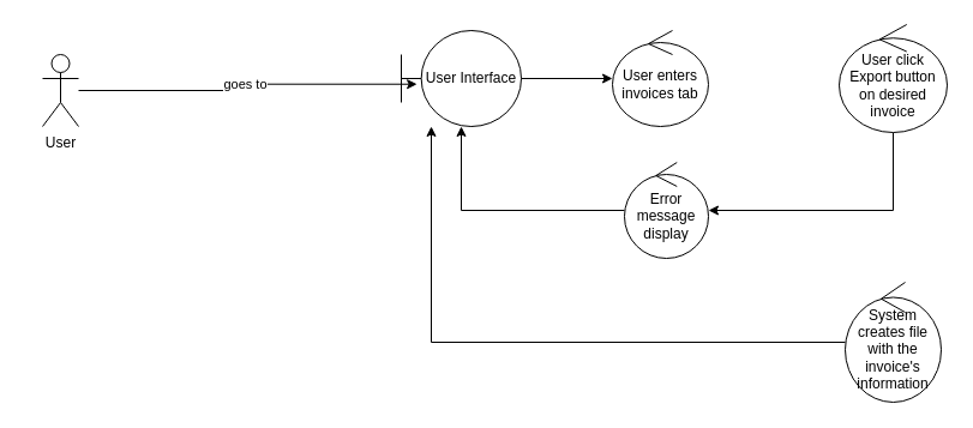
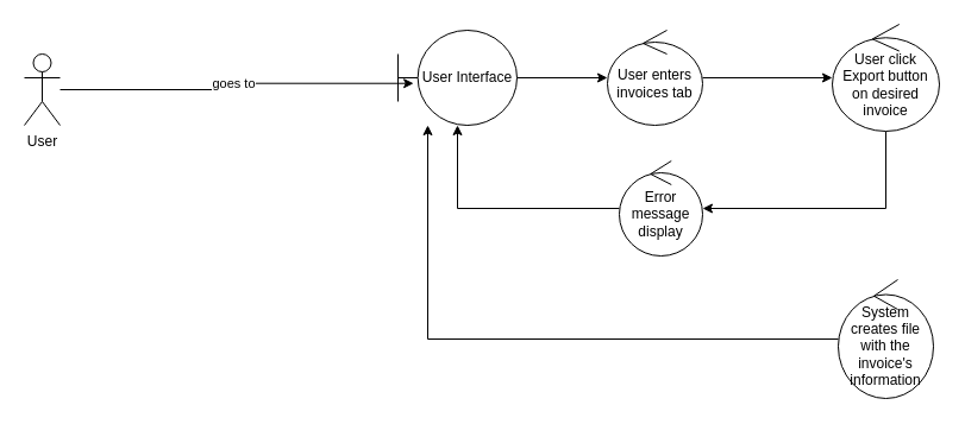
+ <mxCell id="5" style="edgeStyle=orthogonalEdgeStyle;rounded=0;orthogonalLoop=1;jettySize=auto;html=1;" parent="1" source="6" target="9" edge="1"><mxGeometry relative="1" as="geometry" /></mxCell>
- <mxCell id="3" value="User" style="shape=umlActor;verticalLabelPosition=bottom;labelBackgroundColor=#ffffff;verticalAlign=top;html=1;outlineConnect=0;" parent="1" vertex="1"><mxGeometry x="35" y="45" width="30" height="60" as="geometry" /></mxCell>
+ <mxCell id="3" value="User" style="shape=umlActor;verticalLabelPosition=bottom;labelBackgroundColor=#ffffff;verticalAlign=top;html=1;outlineConnect=0;" parent="1" vertex="1"><mxGeometry x="20" y="45" width="30" height="60" as="geometry" /></mxCell>
